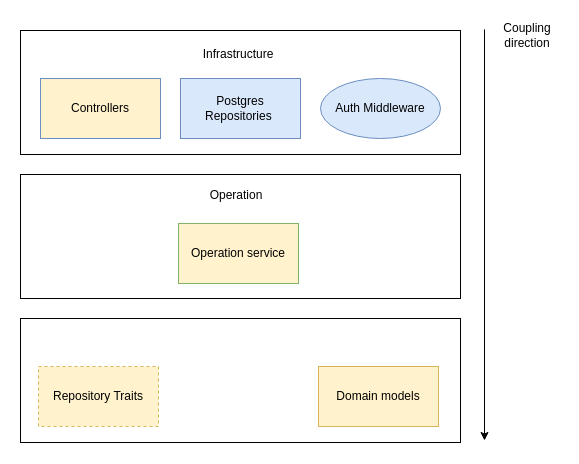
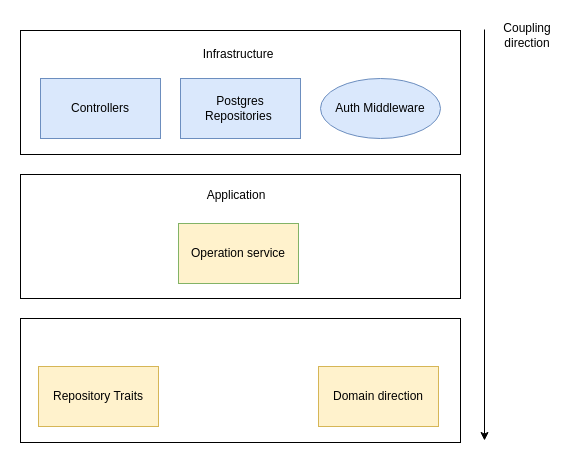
- <mxCell id="12" value="Controllers" style="rounded=0;whiteSpace=wrap;html=1;fillColor=#fff2cc;strokeColor=#6c8ebf;" parent="10" vertex="1"><mxGeometry x="20" y="48" width="120" height="60" as="geometry" /></mxCell>
+ <mxCell id="12" value="Controllers" style="rounded=0;whiteSpace=wrap;html=1;fillColor=#dae8fc;strokeColor=#6c8ebf;" parent="10" vertex="1"><mxGeometry x="20" y="48" width="120" height="60" as="geometry" /></mxCell>
- <mxCell id="4" value="Operation" style="text;html=1;strokeColor=none;fillColor=none;align=center;verticalAlign=middle;whiteSpace=wrap;rounded=0;container=0;" vertex="1" parent="2"><mxGeometry x="186" y="6" width="60" height="30" as="geometry" /></mxCell>
+ <mxCell id="4" value="Application" style="text;html=1;strokeColor=none;fillColor=none;align=center;verticalAlign=middle;whiteSpace=wrap;rounded=0;container=0;" vertex="1" parent="2"><mxGeometry x="186" y="6" width="60" height="30" as="geometry" /></mxCell>
- <mxCell id="8" value="Repository Traits" style="rounded=0;whiteSpace=wrap;html=1;fillColor=#fff2cc;strokeColor=#d6b656;container=0;dashed=1;" parent="6" vertex="1"><mxGeometry x="18" y="48" width="120" height="60" as="geometry" /></mxCell>
+ <mxCell id="8" value="Repository Traits" style="rounded=0;whiteSpace=wrap;html=1;fillColor=#fff2cc;strokeColor=#d6b656;container=0;" parent="6" vertex="1"><mxGeometry x="18" y="48" width="120" height="60" as="geometry" /></mxCell>
- <mxCell id="9" value="Domain models" style="rounded=0;whiteSpace=wrap;html=1;fillColor=#fff2cc;strokeColor=#d6b656;container=0;" parent="6" vertex="1"><mxGeometry x="298" y="48" width="120" height="60" as="geometry" /></mxCell>
+ <mxCell id="9" value="Domain direction" style="rounded=0;whiteSpace=wrap;html=1;fillColor=#fff2cc;strokeColor=#d6b656;container=0;" parent="6" vertex="1"><mxGeometry x="298" y="48" width="120" height="60" as="geometry" /></mxCell>
